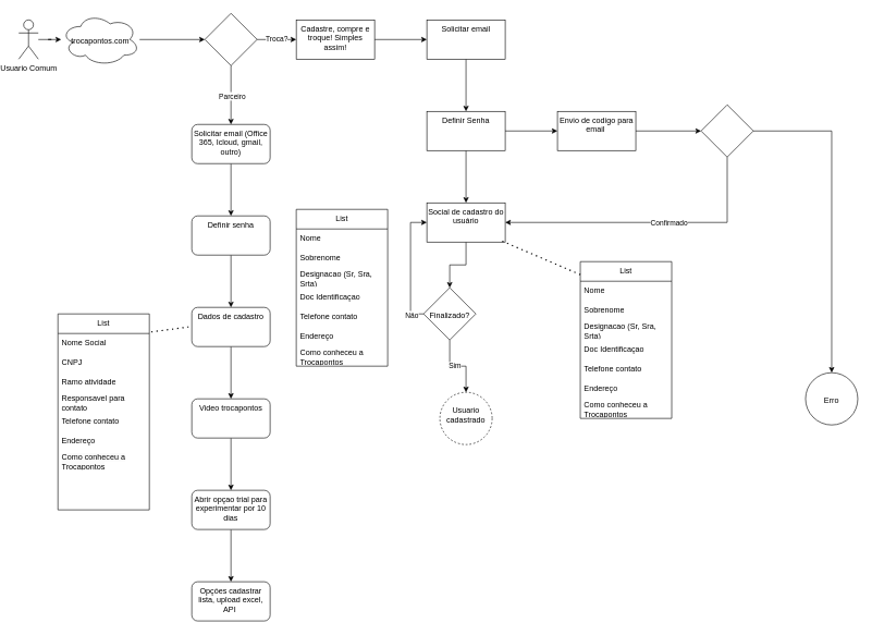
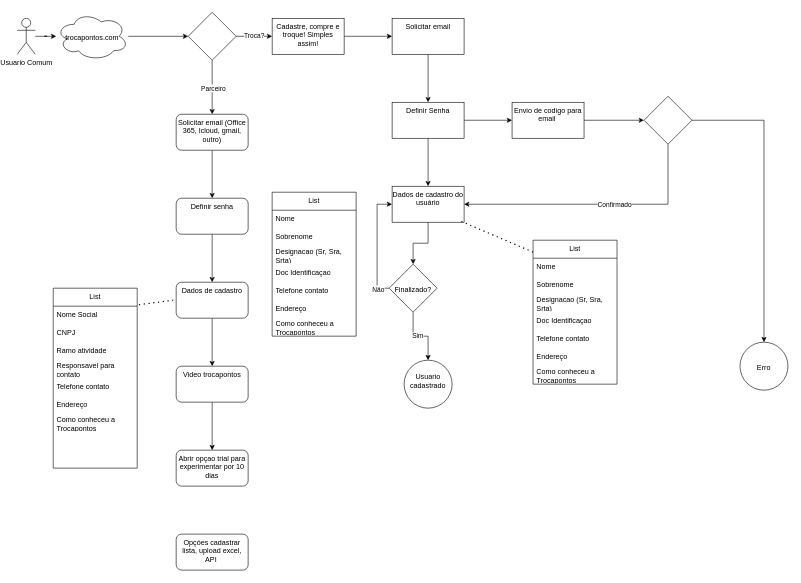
- <mxCell id="18" value="Social de cadastro do usuário" style="whiteSpace=wrap;html=1;verticalAlign=top;" vertex="1" parent="1"><mxGeometry x="645" y="310" width="120" height="60" as="geometry" /></mxCell>
+ <mxCell id="18" value="Dados de cadastro do usuário" style="whiteSpace=wrap;html=1;verticalAlign=top;" vertex="1" parent="1"><mxGeometry x="645" y="310" width="120" height="60" as="geometry" /></mxCell>
- <mxCell id="33" value="&lt;div&gt;&lt;br&gt;&lt;/div&gt;Usuario cadastrado" style="ellipse;whiteSpace=wrap;html=1;verticalAlign=top;dashed=1;" vertex="1" parent="1"><mxGeometry x="665" y="600" width="80" height="80" as="geometry" /></mxCell>
+ <mxCell id="33" value="&lt;div&gt;&lt;br&gt;&lt;/div&gt;Usuario cadastrado" style="ellipse;whiteSpace=wrap;html=1;verticalAlign=top;" vertex="1" parent="1"><mxGeometry x="665" y="600" width="80" height="80" as="geometry" /></mxCell>
- <mxCell id="68" value="" style="edgeStyle=orthogonalEdgeStyle;rounded=0;orthogonalLoop=1;jettySize=auto;html=1;" edge="1" parent="1" source="69" target="70"><mxGeometry relative="1" as="geometry" /></mxCell>
